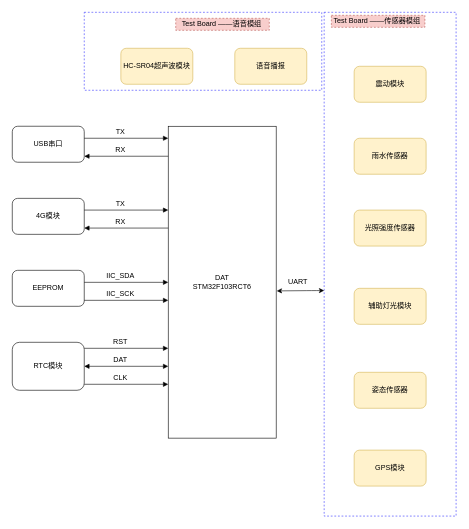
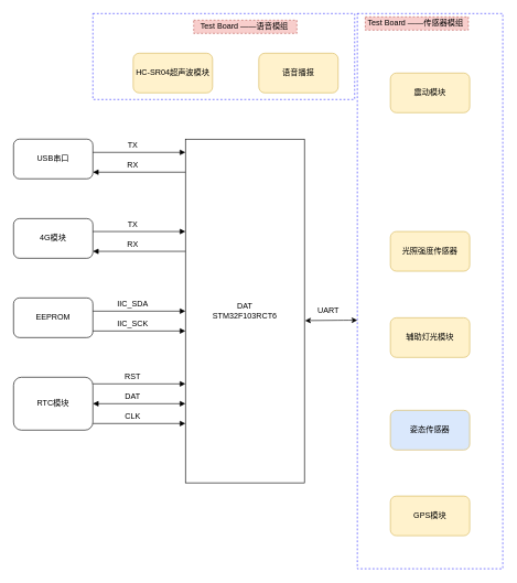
- <mxCell id="6" value="雨水传感器" style="rounded=1;whiteSpace=wrap;html=1;fillColor=#fff2cc;strokeColor=#d6b656;" parent="1" vertex="1"><mxGeometry x="590" y="230" width="120" height="60" as="geometry" /></mxCell>
- <mxCell id="9" value="姿态传感器" style="rounded=1;whiteSpace=wrap;html=1;fillColor=#fff2cc;strokeColor=#d6b656;" parent="1" vertex="1"><mxGeometry x="590" y="620.24" width="120" height="60" as="geometry" /></mxCell>
+ <mxCell id="9" value="姿态传感器" style="rounded=1;whiteSpace=wrap;html=1;fillColor=#dae8fc;strokeColor=#d6b656;" parent="1" vertex="1"><mxGeometry x="590" y="620.24" width="120" height="60" as="geometry" /></mxCell>
